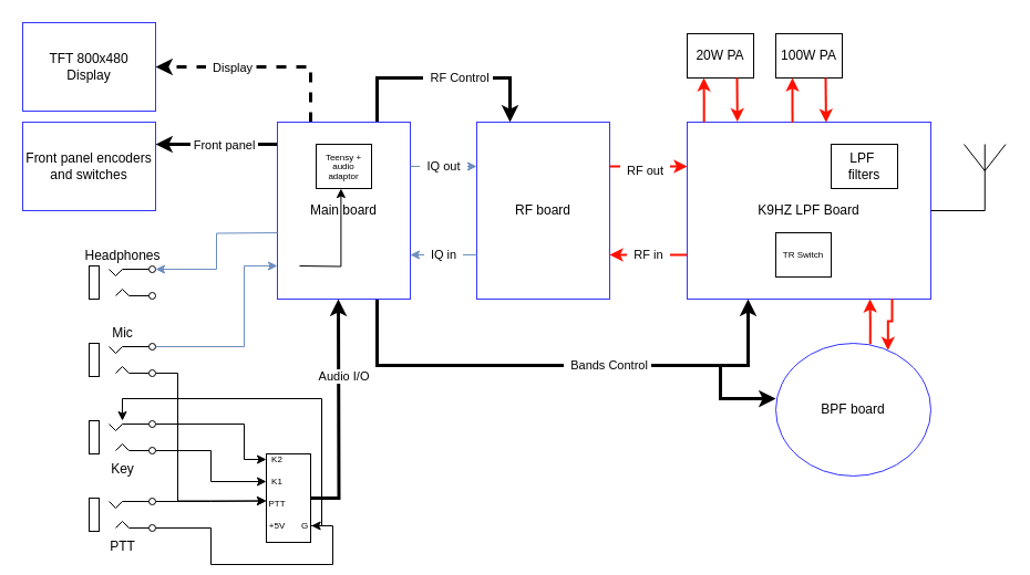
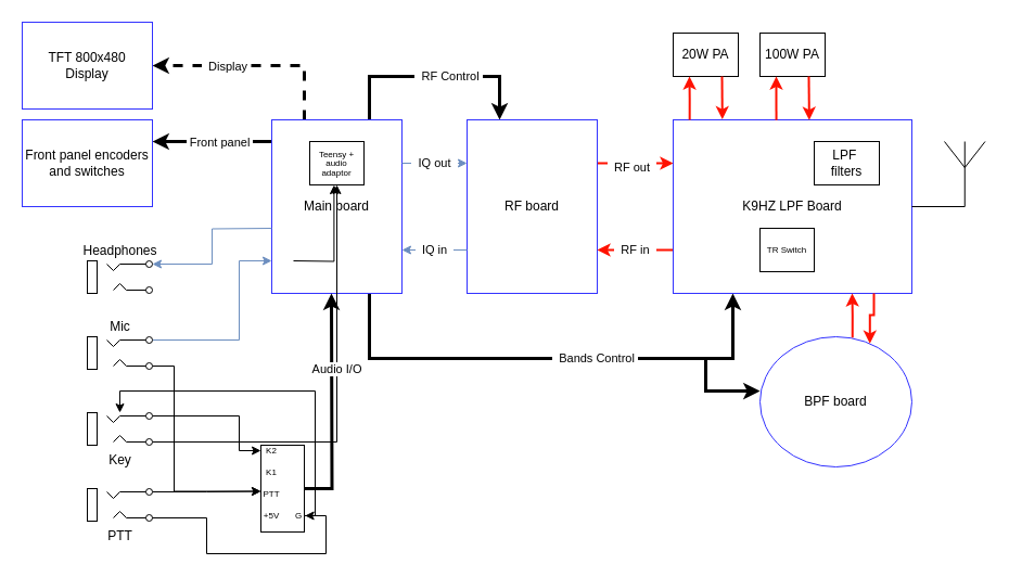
- <mxCell id="41" style="edgeStyle=orthogonalEdgeStyle;rounded=0;orthogonalLoop=1;jettySize=auto;html=1;exitX=1;exitY=0.9;exitDx=0;exitDy=0;exitPerimeter=0;entryX=0;entryY=0.5;entryDx=0;entryDy=0;" edge="1" parent="1" source="42" target="46"><mxGeometry relative="1" as="geometry" /></mxCell>
+ <mxCell id="41" style="edgeStyle=orthogonalEdgeStyle;rounded=0;orthogonalLoop=1;jettySize=auto;html=1;exitX=1;exitY=0.9;exitDx=0;exitDy=0;exitPerimeter=0;" edge="1" parent="1" source="42" target="26"><mxGeometry relative="1" as="geometry" /></mxCell>
